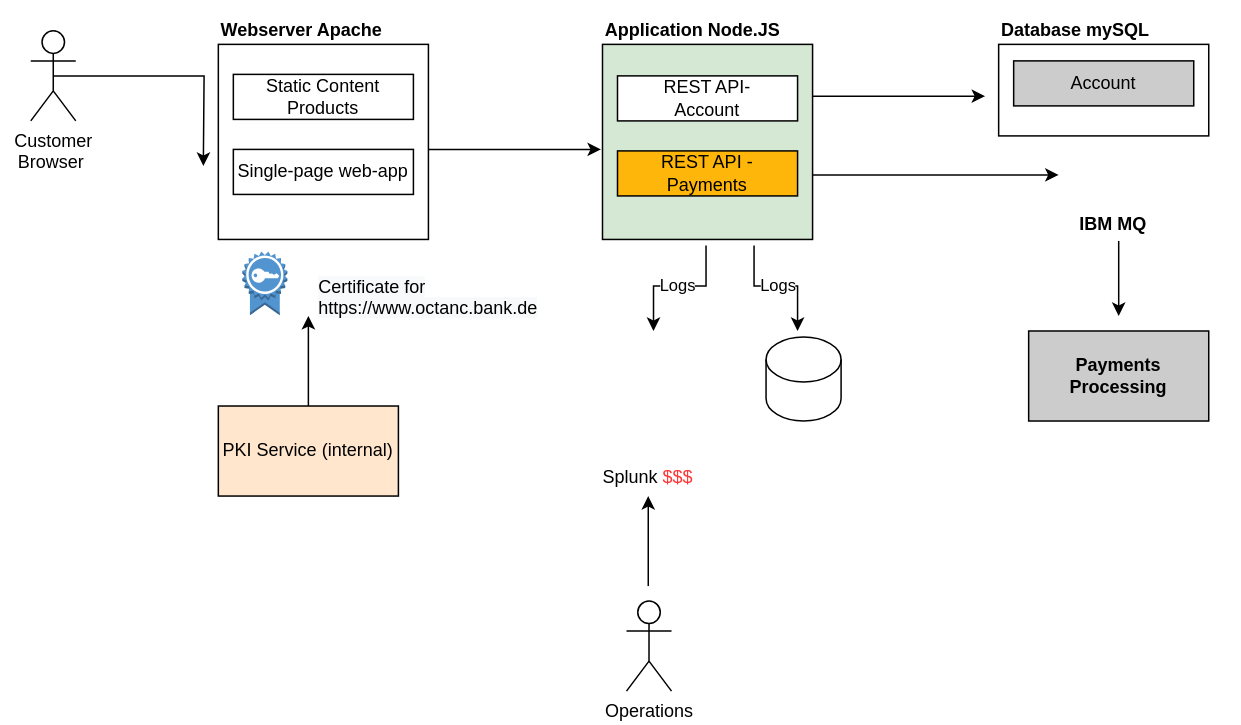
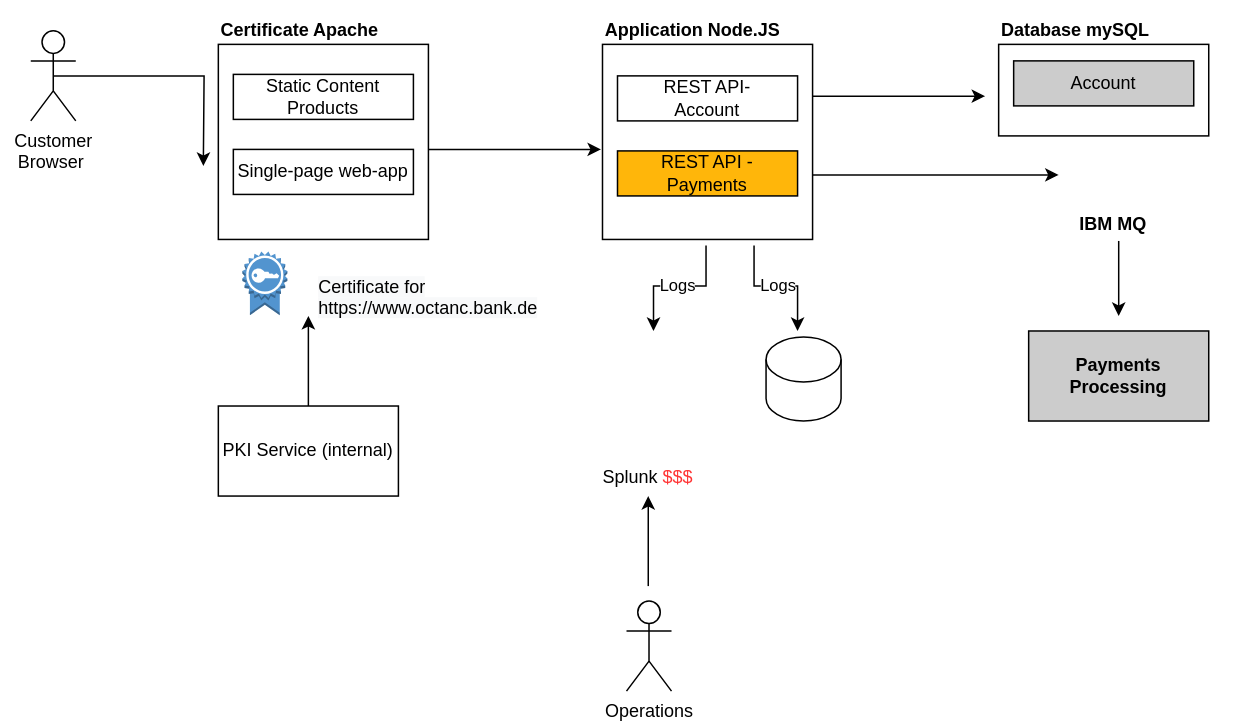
- <mxCell id="11" value="Webserver Apache" style="rounded=0;whiteSpace=wrap;html=1;align=left;labelPosition=center;verticalLabelPosition=top;verticalAlign=bottom;fontStyle=1" parent="1" vertex="1"><mxGeometry x="145" y="29" width="140" height="130" as="geometry" /></mxCell>
+ <mxCell id="11" value="Certificate Apache" style="rounded=0;whiteSpace=wrap;html=1;align=left;labelPosition=center;verticalLabelPosition=top;verticalAlign=bottom;fontStyle=1" parent="1" vertex="1"><mxGeometry x="145" y="29" width="140" height="130" as="geometry" /></mxCell>
- <mxCell id="2" value="Application Node.JS" style="rounded=0;whiteSpace=wrap;html=1;align=left;labelPosition=center;verticalLabelPosition=top;verticalAlign=bottom;fontStyle=1;fillColor=#d5e8d4;" parent="1" vertex="1"><mxGeometry x="401" y="29" width="140" height="130" as="geometry" /></mxCell>
+ <mxCell id="2" value="Application Node.JS" style="rounded=0;whiteSpace=wrap;html=1;align=left;labelPosition=center;verticalLabelPosition=top;verticalAlign=bottom;fontStyle=1" parent="1" vertex="1"><mxGeometry x="401" y="29" width="140" height="130" as="geometry" /></mxCell>
- <mxCell id="10" value="PKI Service (internal)" style="rounded=0;whiteSpace=wrap;html=1;fillColor=#ffe6cc;" parent="1" vertex="1"><mxGeometry x="145" y="270" width="120" height="60" as="geometry" /></mxCell>
+ <mxCell id="10" value="PKI Service (internal)" style="rounded=0;whiteSpace=wrap;html=1;fillColor=#FFFFFF;" parent="1" vertex="1"><mxGeometry x="145" y="270" width="120" height="60" as="geometry" /></mxCell>
